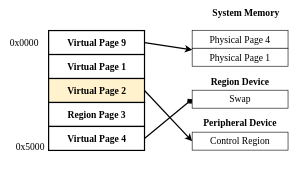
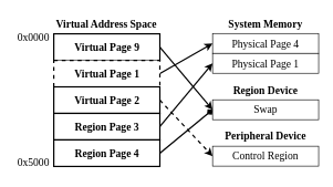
- <mxCell id="6" value="&lt;b&gt;System Memory&lt;/b&gt;" style="text;html=1;strokeColor=none;fillColor=none;align=center;verticalAlign=middle;whiteSpace=wrap;rounded=0;fontFamily=LMRoman10-Regular;fontSize=16;fontColor=default;" parent="1" vertex="1"><mxGeometry x="330" y="5" width="160" height="30" as="geometry" /></mxCell>
+ <mxCell id="6" value="&lt;b&gt;System Memory&lt;/b&gt;" style="text;html=1;strokeColor=none;fillColor=none;align=center;verticalAlign=middle;whiteSpace=wrap;rounded=0;fontFamily=LMRoman10-Regular;fontSize=16;fontColor=default;" parent="1" vertex="1"><mxGeometry x="320" y="20" width="160" height="30" as="geometry" /></mxCell>
+ <mxCell id="4" value="&lt;b&gt;Virtual Address Space&lt;/b&gt;" style="text;html=1;strokeColor=none;fillColor=none;align=center;verticalAlign=middle;whiteSpace=wrap;rounded=0;fontFamily=LMRoman10-Regular;fontSize=16;fontColor=default;" parent="1" vertex="1"><mxGeometry x="80" y="20" width="160" height="30" as="geometry" /></mxCell>
- <mxCell id="18" value="&lt;font face=&quot;LMMonoLt10-Regular&quot; style=&quot;font-size: 16px;&quot;&gt;0x0000&lt;/font&gt;" style="text;html=1;strokeColor=none;fillColor=none;align=center;verticalAlign=middle;whiteSpace=wrap;rounded=0;" parent="1" vertex="1"><mxGeometry x="10" y="55" width="60" height="30" as="geometry" /></mxCell>
+ <mxCell id="18" value="&lt;font face=&quot;LMMonoLt10-Regular&quot; style=&quot;font-size: 16px;&quot;&gt;0x0000&lt;/font&gt;" style="text;html=1;strokeColor=none;fillColor=none;align=center;verticalAlign=middle;whiteSpace=wrap;rounded=0;" parent="1" vertex="1"><mxGeometry x="20" y="40" width="60" height="30" as="geometry" /></mxCell>
- <mxCell id="2" style="rounded=0;orthogonalLoop=1;jettySize=auto;html=1;exitX=1;exitY=0.5;exitDx=0;exitDy=0;strokeWidth=2;" parent="1" source="3" target="9" edge="1"><mxGeometry relative="1" as="geometry" /></mxCell>
+ <mxCell id="2" style="rounded=0;orthogonalLoop=1;jettySize=auto;html=1;exitX=1;exitY=0.5;exitDx=0;exitDy=0;entryX=0;entryY=0.5;entryDx=0;entryDy=0;strokeWidth=2;" parent="1" source="3" target="10" edge="1"><mxGeometry relative="1" as="geometry" /></mxCell>
- <mxCell id="13" value="&lt;span style=&quot;font-family: LMRoman10-Regular; font-size: 16px;&quot;&gt;Virtual&amp;nbsp;&lt;/span&gt;&lt;span style=&quot;font-family: LMRoman10-Regular; font-size: 16px;&quot;&gt;Page 1&lt;/span&gt;" style="rounded=0;whiteSpace=wrap;html=1;strokeWidth=2;fontStyle=1" parent="1" vertex="1"><mxGeometry x="80.5" y="90.5" width="160" height="40" as="geometry" /></mxCell>
+ <mxCell id="13" value="&lt;span style=&quot;font-family: LMRoman10-Regular; font-size: 16px;&quot;&gt;Virtual&amp;nbsp;&lt;/span&gt;&lt;span style=&quot;font-family: LMRoman10-Regular; font-size: 16px;&quot;&gt;Page 1&lt;/span&gt;" style="rounded=0;whiteSpace=wrap;html=1;strokeWidth=2;fontStyle=1;dashed=1;" parent="1" vertex="1"><mxGeometry x="80.5" y="90.5" width="160" height="40" as="geometry" /></mxCell>
- <mxCell id="12" style="edgeStyle=none;rounded=0;orthogonalLoop=1;jettySize=auto;html=1;exitX=1;exitY=0.5;exitDx=0;exitDy=0;strokeWidth=2;" parent="1" source="13" target="15" edge="1"><mxGeometry relative="1" as="geometry" /></mxCell>
+ <mxCell id="12" style="edgeStyle=none;rounded=0;orthogonalLoop=1;jettySize=auto;html=1;exitX=1;exitY=0.5;exitDx=0;exitDy=0;entryX=0;entryY=0.5;entryDx=0;entryDy=0;strokeWidth=2;" parent="1" source="13" target="5" edge="1"><mxGeometry relative="1" as="geometry" /></mxCell>
+ <mxCell id="16" style="edgeStyle=none;rounded=0;orthogonalLoop=1;jettySize=auto;html=1;exitX=1;exitY=0.5;exitDx=0;exitDy=0;entryX=0;entryY=0.5;entryDx=0;entryDy=0;strokeWidth=2;" parent="1" source="17" target="9" edge="1"><mxGeometry relative="1" as="geometry" /></mxCell>
- <mxCell id="15" value="&lt;span style=&quot;font-family: LMRoman10-Regular; font-size: 16px;&quot;&gt;Virtual&amp;nbsp;&lt;/span&gt;&lt;span style=&quot;font-family: LMRoman10-Regular; font-size: 16px;&quot;&gt;Page 2&lt;/span&gt;" style="rounded=0;whiteSpace=wrap;html=1;strokeWidth=2;fontStyle=1;fillColor=#fff2cc;" parent="1" vertex="1"><mxGeometry x="80.5" y="130.5" width="160" height="40" as="geometry" /></mxCell>
+ <mxCell id="15" value="&lt;span style=&quot;font-family: LMRoman10-Regular; font-size: 16px;&quot;&gt;Virtual&amp;nbsp;&lt;/span&gt;&lt;span style=&quot;font-family: LMRoman10-Regular; font-size: 16px;&quot;&gt;Page 2&lt;/span&gt;" style="rounded=0;whiteSpace=wrap;html=1;strokeWidth=2;fontStyle=1" parent="1" vertex="1"><mxGeometry x="80.5" y="130.5" width="160" height="40" as="geometry" /></mxCell>
- <mxCell id="14" style="edgeStyle=none;rounded=0;orthogonalLoop=1;jettySize=auto;html=1;exitX=1;exitY=0.5;exitDx=0;exitDy=0;entryX=0;entryY=0.5;entryDx=0;entryDy=0;strokeWidth=2;" parent="1" source="15" target="7" edge="1"><mxGeometry relative="1" as="geometry" /></mxCell>
+ <mxCell id="14" style="edgeStyle=none;rounded=0;orthogonalLoop=1;jettySize=auto;html=1;exitX=1;exitY=0.5;exitDx=0;exitDy=0;entryX=0;entryY=0.5;entryDx=0;entryDy=0;strokeWidth=2;dashed=1;" parent="1" source="15" target="7" edge="1"><mxGeometry relative="1" as="geometry" /></mxCell>
- <mxCell id="21" value="&lt;span style=&quot;font-family: LMRoman10-Regular; font-size: 16px;&quot;&gt;Virtual&amp;nbsp;&lt;/span&gt;&lt;span style=&quot;font-family: LMRoman10-Regular; font-size: 16px;&quot;&gt;Page 4&lt;br&gt;&lt;/span&gt;" style="rounded=0;whiteSpace=wrap;html=1;strokeWidth=2;fontStyle=1" parent="1" vertex="1"><mxGeometry x="80.5" y="210.5" width="160" height="40" as="geometry" /></mxCell>
+ <mxCell id="21" value="&lt;span style=&quot;font-family: LMRoman10-Regular; font-size: 16px;&quot;&gt;Region&amp;nbsp;&lt;/span&gt;&lt;span style=&quot;font-family: LMRoman10-Regular; font-size: 16px;&quot;&gt;Page 4&lt;br&gt;&lt;/span&gt;" style="rounded=0;whiteSpace=wrap;html=1;strokeWidth=2;fontStyle=1" parent="1" vertex="1"><mxGeometry x="80.5" y="210.5" width="160" height="40" as="geometry" /></mxCell>
